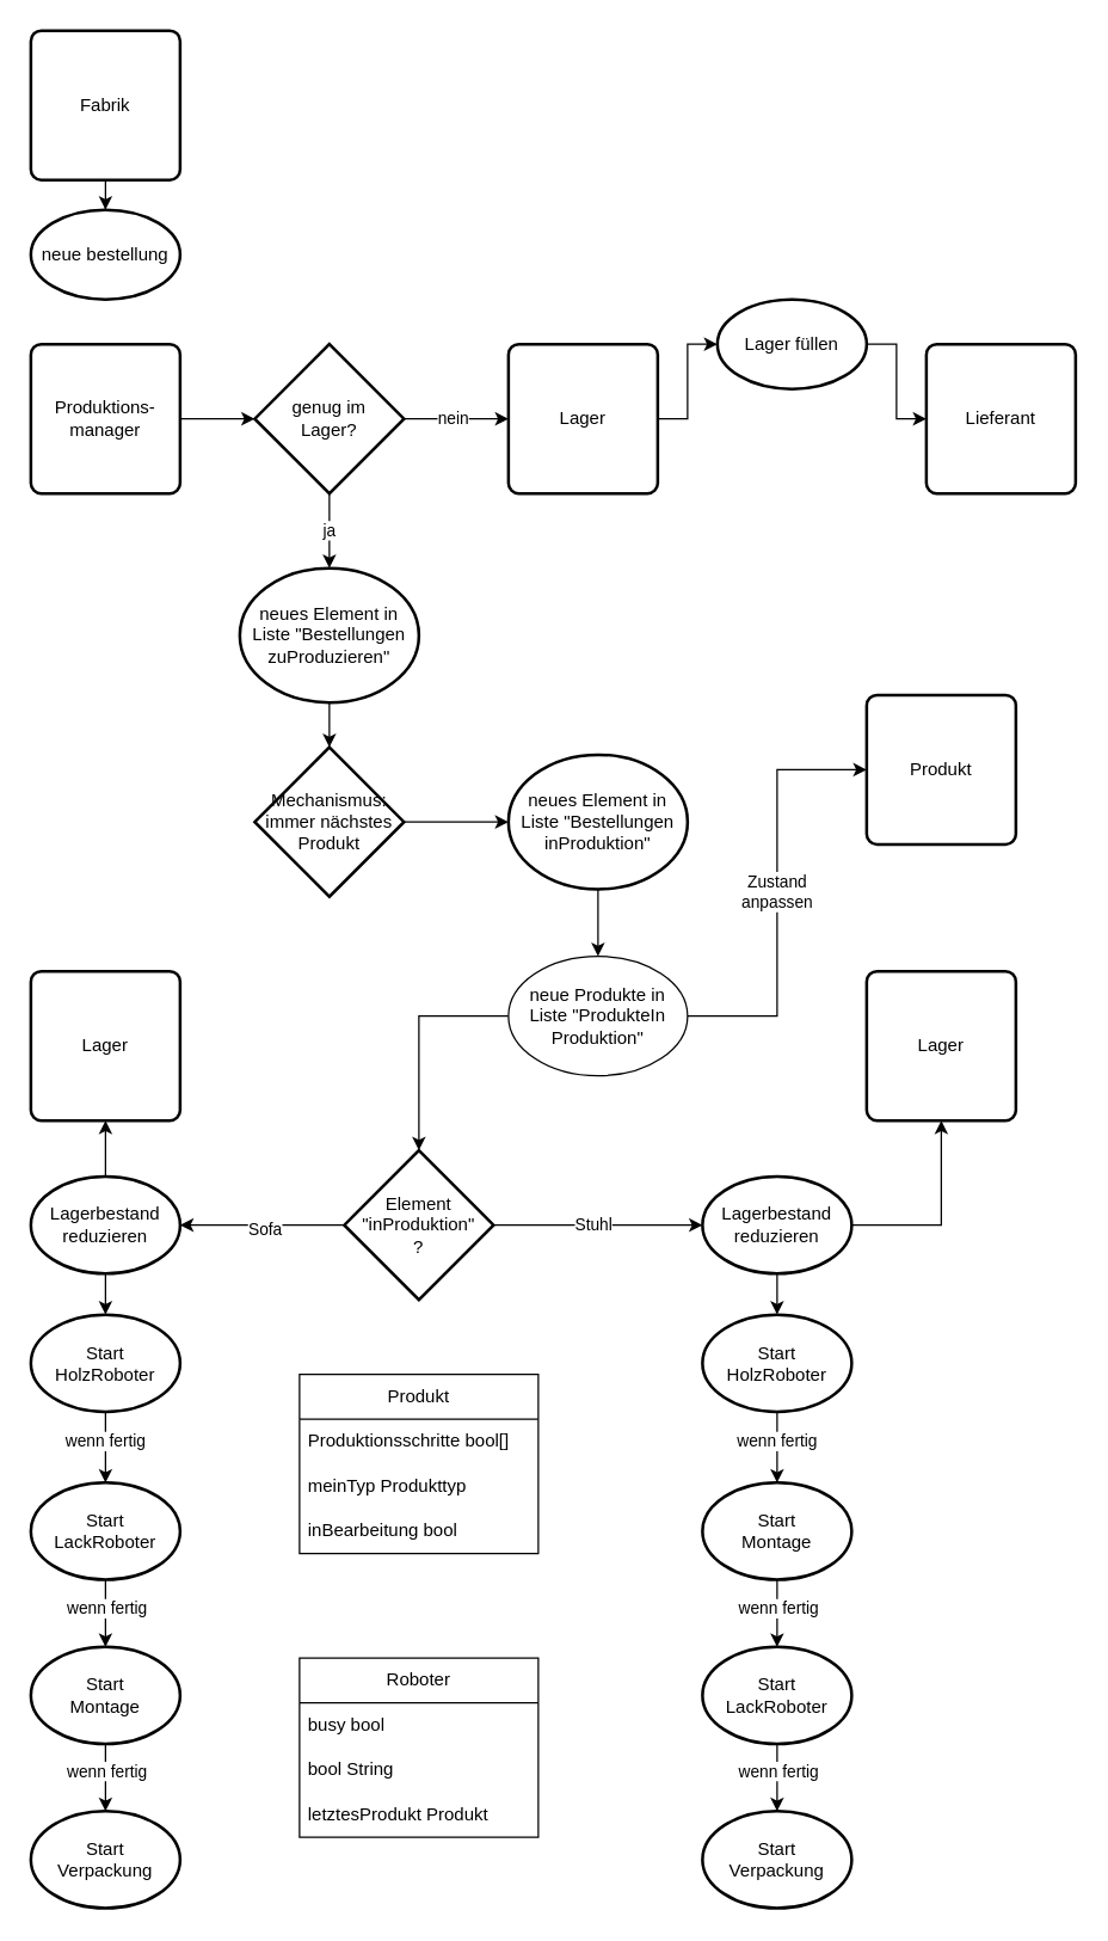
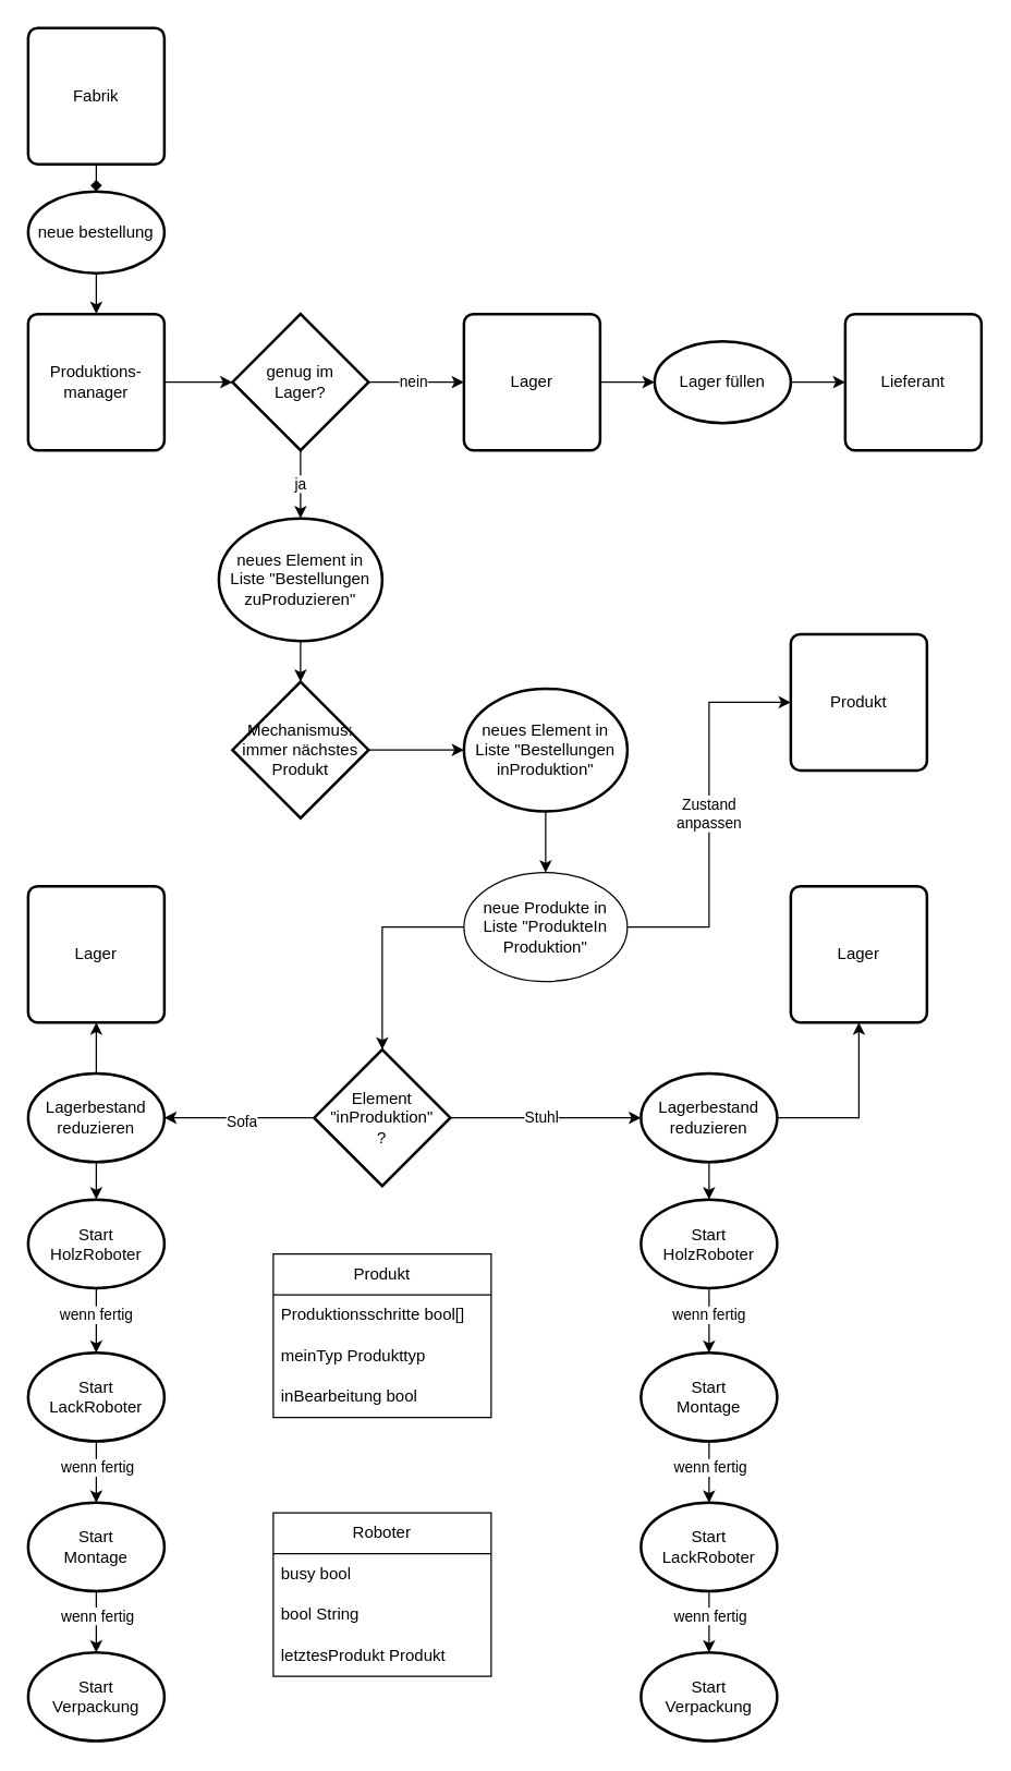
- <mxCell id="2" value="" style="edgeStyle=orthogonalEdgeStyle;rounded=0;orthogonalLoop=1;jettySize=auto;html=1;" edge="1" parent="1" source="3" target="11"><mxGeometry relative="1" as="geometry" /></mxCell>
+ <mxCell id="2" value="" style="edgeStyle=orthogonalEdgeStyle;rounded=0;orthogonalLoop=1;jettySize=auto;html=1;endArrow=diamond;" edge="1" parent="1" source="3" target="11"><mxGeometry relative="1" as="geometry" /></mxCell>
+ <mxCell id="10" value="" style="edgeStyle=orthogonalEdgeStyle;rounded=0;orthogonalLoop=1;jettySize=auto;html=1;" edge="1" parent="1" source="11" target="13"><mxGeometry relative="1" as="geometry" /></mxCell>
- <mxCell id="15" value="&lt;span style=&quot;&quot;&gt;Lager füllen&lt;/span&gt;" style="strokeWidth=2;html=1;shape=mxgraph.flowchart.start_1;whiteSpace=wrap;" vertex="1" parent="1"><mxGeometry x="480" y="200" width="100" height="60" as="geometry" /></mxCell>
+ <mxCell id="15" value="&lt;span style=&quot;&quot;&gt;Lager füllen&lt;/span&gt;" style="strokeWidth=2;html=1;shape=mxgraph.flowchart.start_1;whiteSpace=wrap;" vertex="1" parent="1"><mxGeometry x="480" y="250" width="100" height="60" as="geometry" /></mxCell>
